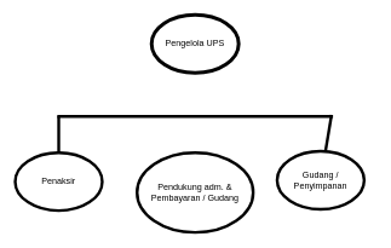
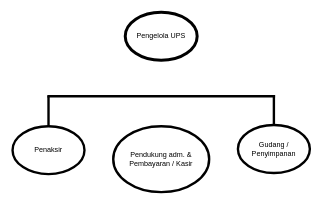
- <mxCell id="4" value="Gudang / Penyimpanan" style="ellipse;whiteSpace=wrap;html=1;strokeWidth=4;" parent="1" vertex="1"><mxGeometry x="381" y="208" width="120" height="80" as="geometry" /></mxCell>
+ <mxCell id="4" value="Gudang / Penyimpanan" style="ellipse;whiteSpace=wrap;html=1;strokeWidth=4;" parent="1" vertex="1"><mxGeometry x="396" y="208" width="120" height="80" as="geometry" /></mxCell>
- <mxCell id="3" value="Pendukung adm. &amp;amp; Pembayaran / Gudang" style="ellipse;whiteSpace=wrap;html=1;strokeWidth=4;" parent="1" vertex="1"><mxGeometry x="188" y="210" width="160" height="110" as="geometry" /></mxCell>
+ <mxCell id="3" value="Pendukung adm. &amp;amp; Pembayaran / Kasir" style="ellipse;whiteSpace=wrap;html=1;strokeWidth=4;" parent="1" vertex="1"><mxGeometry x="188" y="210" width="160" height="110" as="geometry" /></mxCell>
